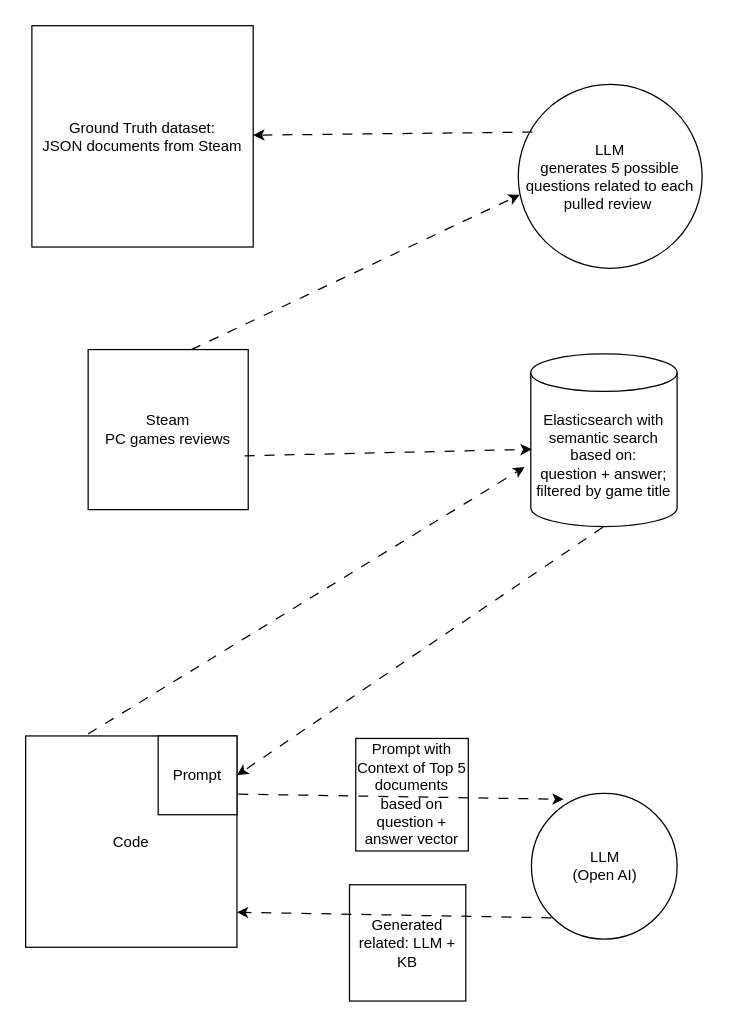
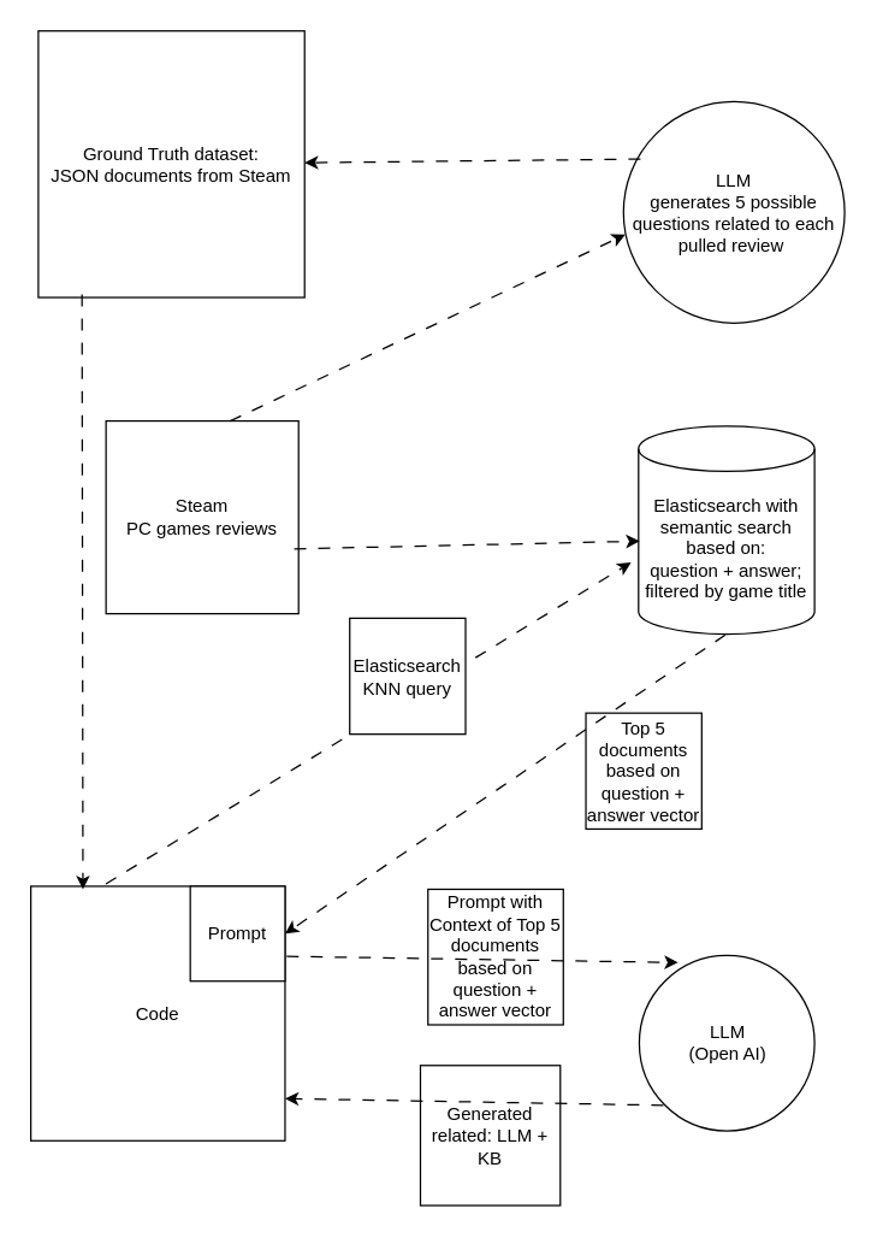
+ <mxCell id="20" value="" style="endArrow=classic;html=1;rounded=0;flowAnimation=1;exitX=0.164;exitY=0.983;exitDx=0;exitDy=0;exitPerimeter=0;entryX=0.205;entryY=0.012;entryDx=0;entryDy=0;entryPerimeter=0;" edge="1" parent="1" source="10" target="3"><mxGeometry width="50" height="50" relative="1" as="geometry"><mxPoint x="3" y="439" as="sourcePoint" /><mxPoint x="54" y="264" as="targetPoint" /></mxGeometry></mxCell>
+ <mxCell id="13" value="Elasticsearch KNN query" style="whiteSpace=wrap;html=1;aspect=fixed;" vertex="1" parent="1"><mxGeometry x="232" y="410" width="77" height="77" as="geometry" /></mxCell>
+ <mxCell id="14" value="Top 5 documents based on question + answer vector" style="whiteSpace=wrap;html=1;aspect=fixed;" vertex="1" parent="1"><mxGeometry x="389" y="473" width="77" height="77" as="geometry" /></mxCell>
